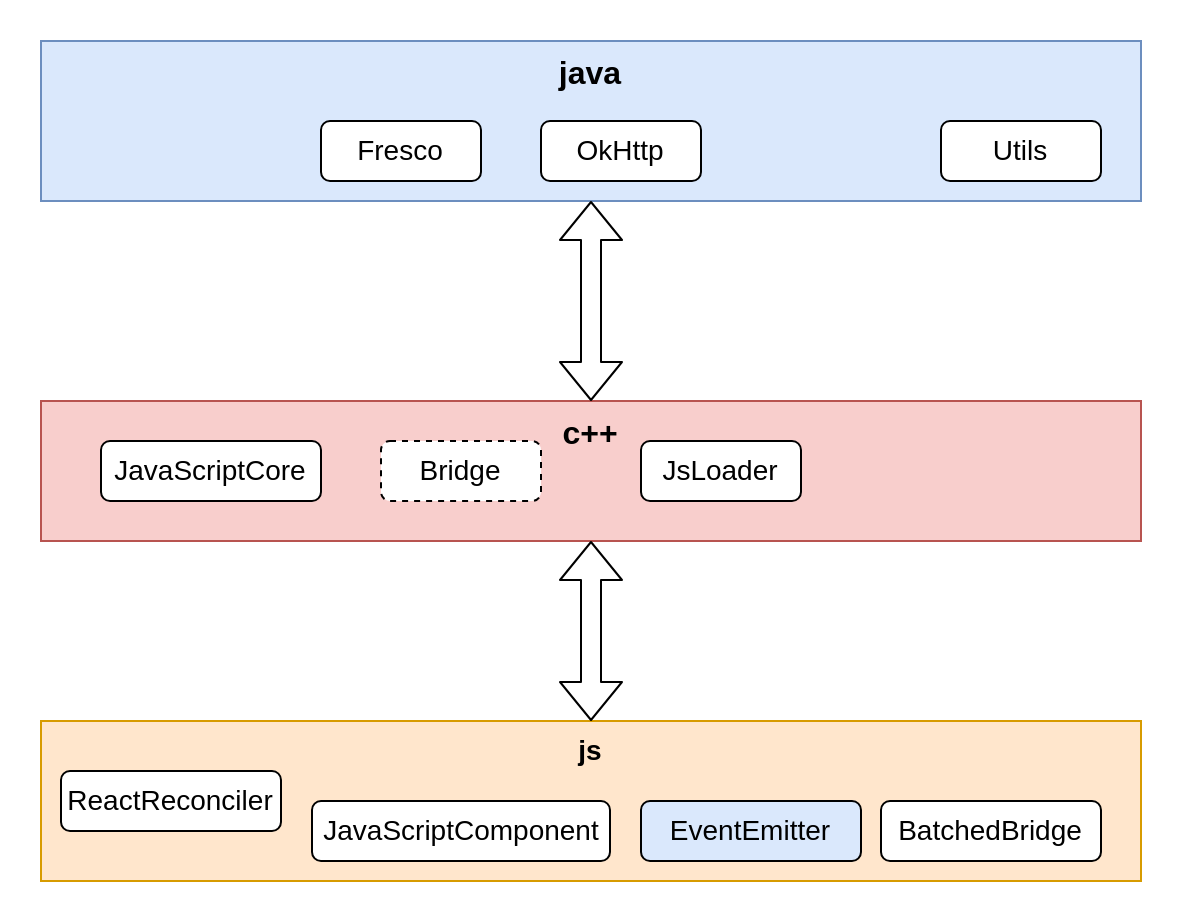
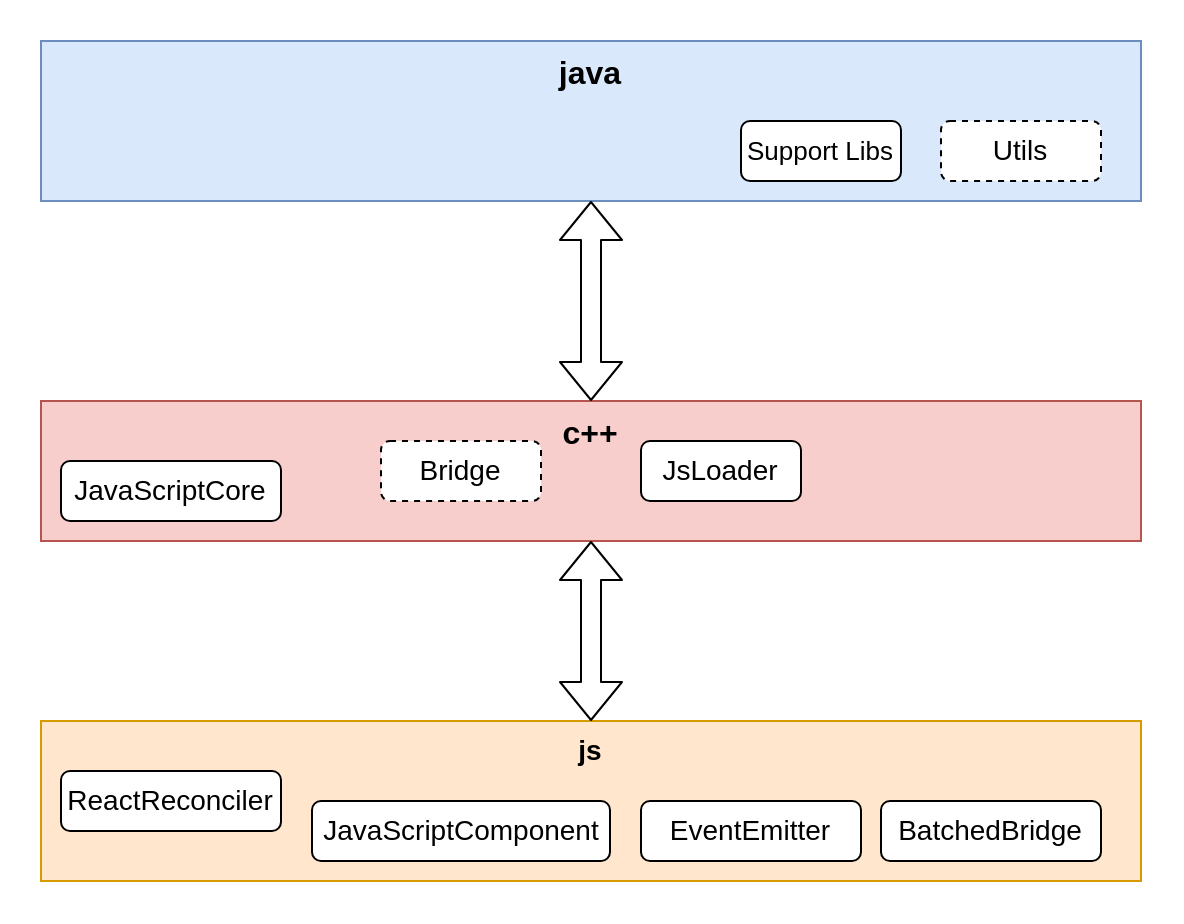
- <mxCell id="5" value="&lt;font style=&quot;font-size: 14px&quot;&gt;Fresco&lt;/font&gt;" style="rounded=1;whiteSpace=wrap;html=1;labelBackgroundColor=none;fontColor=#000000;" vertex="1" parent="1"><mxGeometry x="160" y="60" width="80" height="30" as="geometry" /></mxCell>
- <mxCell id="6" value="&lt;font style=&quot;font-size: 14px&quot;&gt;OkHttp&lt;/font&gt;" style="rounded=1;whiteSpace=wrap;html=1;labelBackgroundColor=none;fontColor=#000000;" vertex="1" parent="1"><mxGeometry x="270" y="60" width="80" height="30" as="geometry" /></mxCell>
+ <mxCell id="7" value="&lt;font style=&quot;font-size: 13px&quot;&gt;Support Libs&lt;/font&gt;" style="rounded=1;whiteSpace=wrap;html=1;labelBackgroundColor=none;fontColor=#000000;" vertex="1" parent="1"><mxGeometry x="370" y="60" width="80" height="30" as="geometry" /></mxCell>
- <mxCell id="8" value="&lt;font style=&quot;font-size: 14px&quot;&gt;Utils&lt;/font&gt;" style="rounded=1;whiteSpace=wrap;html=1;labelBackgroundColor=none;fontColor=#000000;" vertex="1" parent="1"><mxGeometry x="470" y="60" width="80" height="30" as="geometry" /></mxCell>
+ <mxCell id="8" value="&lt;font style=&quot;font-size: 14px&quot;&gt;Utils&lt;/font&gt;" style="rounded=1;whiteSpace=wrap;html=1;labelBackgroundColor=none;fontColor=#000000;dashed=1;" vertex="1" parent="1"><mxGeometry x="470" y="60" width="80" height="30" as="geometry" /></mxCell>
- <mxCell id="11" value="&lt;span style=&quot;font-size: 14px&quot;&gt;JavaScriptCore&lt;/span&gt;" style="rounded=1;whiteSpace=wrap;html=1;labelBackgroundColor=none;" vertex="1" parent="1"><mxGeometry x="50" y="220" width="110" height="30" as="geometry" /></mxCell>
+ <mxCell id="11" value="&lt;span style=&quot;font-size: 14px&quot;&gt;JavaScriptCore&lt;/span&gt;" style="rounded=1;whiteSpace=wrap;html=1;labelBackgroundColor=none;" vertex="1" parent="1"><mxGeometry x="30" y="230" width="110" height="30" as="geometry" /></mxCell>
- <mxCell id="13" value="&lt;span style=&quot;font-size: 14px&quot;&gt;EventEmitter&lt;/span&gt;" style="rounded=1;whiteSpace=wrap;html=1;labelBackgroundColor=none;fillColor=#dae8fc;" vertex="1" parent="1"><mxGeometry x="320" y="400" width="110" height="30" as="geometry" /></mxCell>
+ <mxCell id="13" value="&lt;span style=&quot;font-size: 14px&quot;&gt;EventEmitter&lt;/span&gt;" style="rounded=1;whiteSpace=wrap;html=1;labelBackgroundColor=none;" vertex="1" parent="1"><mxGeometry x="320" y="400" width="110" height="30" as="geometry" /></mxCell>
